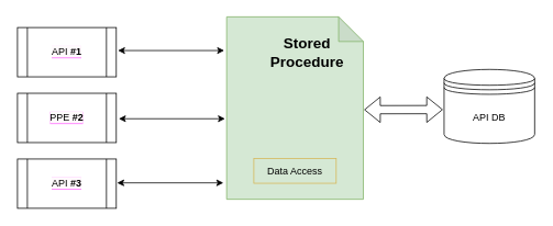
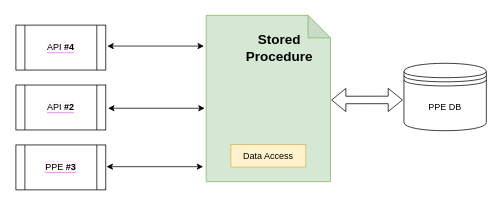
- <mxCell id="5" value="&lt;span style=&quot;background-color: rgb(255, 250, 252);&quot;&gt;API &lt;b&gt;#1&lt;/b&gt;&lt;/span&gt;" style="shape=process;whiteSpace=wrap;html=1;backgroundOutline=1;labelBackgroundColor=#FF66FF;" vertex="1" parent="4"><mxGeometry width="120" height="60" as="geometry" /></mxCell>
+ <mxCell id="5" value="&lt;span style=&quot;background-color: rgb(255, 250, 252);&quot;&gt;API &lt;b&gt;#4&lt;/b&gt;&lt;/span&gt;" style="shape=process;whiteSpace=wrap;html=1;backgroundOutline=1;labelBackgroundColor=#FF66FF;" vertex="1" parent="4"><mxGeometry width="120" height="60" as="geometry" /></mxCell>
- <mxCell id="7" value="&lt;span style=&quot;background-color: rgb(255, 250, 252);&quot;&gt;PPE &lt;b&gt;#2&lt;/b&gt;&lt;/span&gt;" style="shape=process;whiteSpace=wrap;html=1;backgroundOutline=1;labelBackgroundColor=#FF66FF;" vertex="1" parent="6"><mxGeometry width="120" height="60" as="geometry" /></mxCell>
+ <mxCell id="7" value="&lt;span style=&quot;background-color: rgb(255, 250, 252);&quot;&gt;API &lt;b&gt;#2&lt;/b&gt;&lt;/span&gt;" style="shape=process;whiteSpace=wrap;html=1;backgroundOutline=1;labelBackgroundColor=#FF66FF;" vertex="1" parent="6"><mxGeometry width="120" height="60" as="geometry" /></mxCell>
- <mxCell id="2" value="API DB" style="shape=datastore;whiteSpace=wrap;html=1;" vertex="1" parent="1"><mxGeometry x="538" y="84" width="110" height="90" as="geometry" /></mxCell>
+ <mxCell id="2" value="PPE DB" style="shape=datastore;whiteSpace=wrap;html=1;" vertex="1" parent="1"><mxGeometry x="538" y="84" width="110" height="90" as="geometry" /></mxCell>
- <mxCell id="12" value="Data Access" style="rounded=0;whiteSpace=wrap;html=1;fillColor=#d5e8d4;strokeColor=#d6b656;" vertex="1" parent="10"><mxGeometry x="33" y="172.5" width="100" height="30" as="geometry" /></mxCell>
+ <mxCell id="12" value="Data Access" style="rounded=0;whiteSpace=wrap;html=1;fillColor=#fff2cc;strokeColor=#d6b656;" vertex="1" parent="10"><mxGeometry x="33" y="172.5" width="100" height="30" as="geometry" /></mxCell>
- <mxCell id="9" value="&lt;span style=&quot;background-color: rgb(255, 250, 252);&quot;&gt;API &lt;b&gt;#3&lt;/b&gt;&lt;/span&gt;" style="shape=process;whiteSpace=wrap;html=1;backgroundOutline=1;labelBackgroundColor=#FF66FF;" vertex="1" parent="8"><mxGeometry width="120" height="60" as="geometry" /></mxCell>
+ <mxCell id="9" value="&lt;span style=&quot;background-color: rgb(255, 250, 252);&quot;&gt;PPE &lt;b&gt;#3&lt;/b&gt;&lt;/span&gt;" style="shape=process;whiteSpace=wrap;html=1;backgroundOutline=1;labelBackgroundColor=#FF66FF;" vertex="1" parent="8"><mxGeometry width="120" height="60" as="geometry" /></mxCell>
